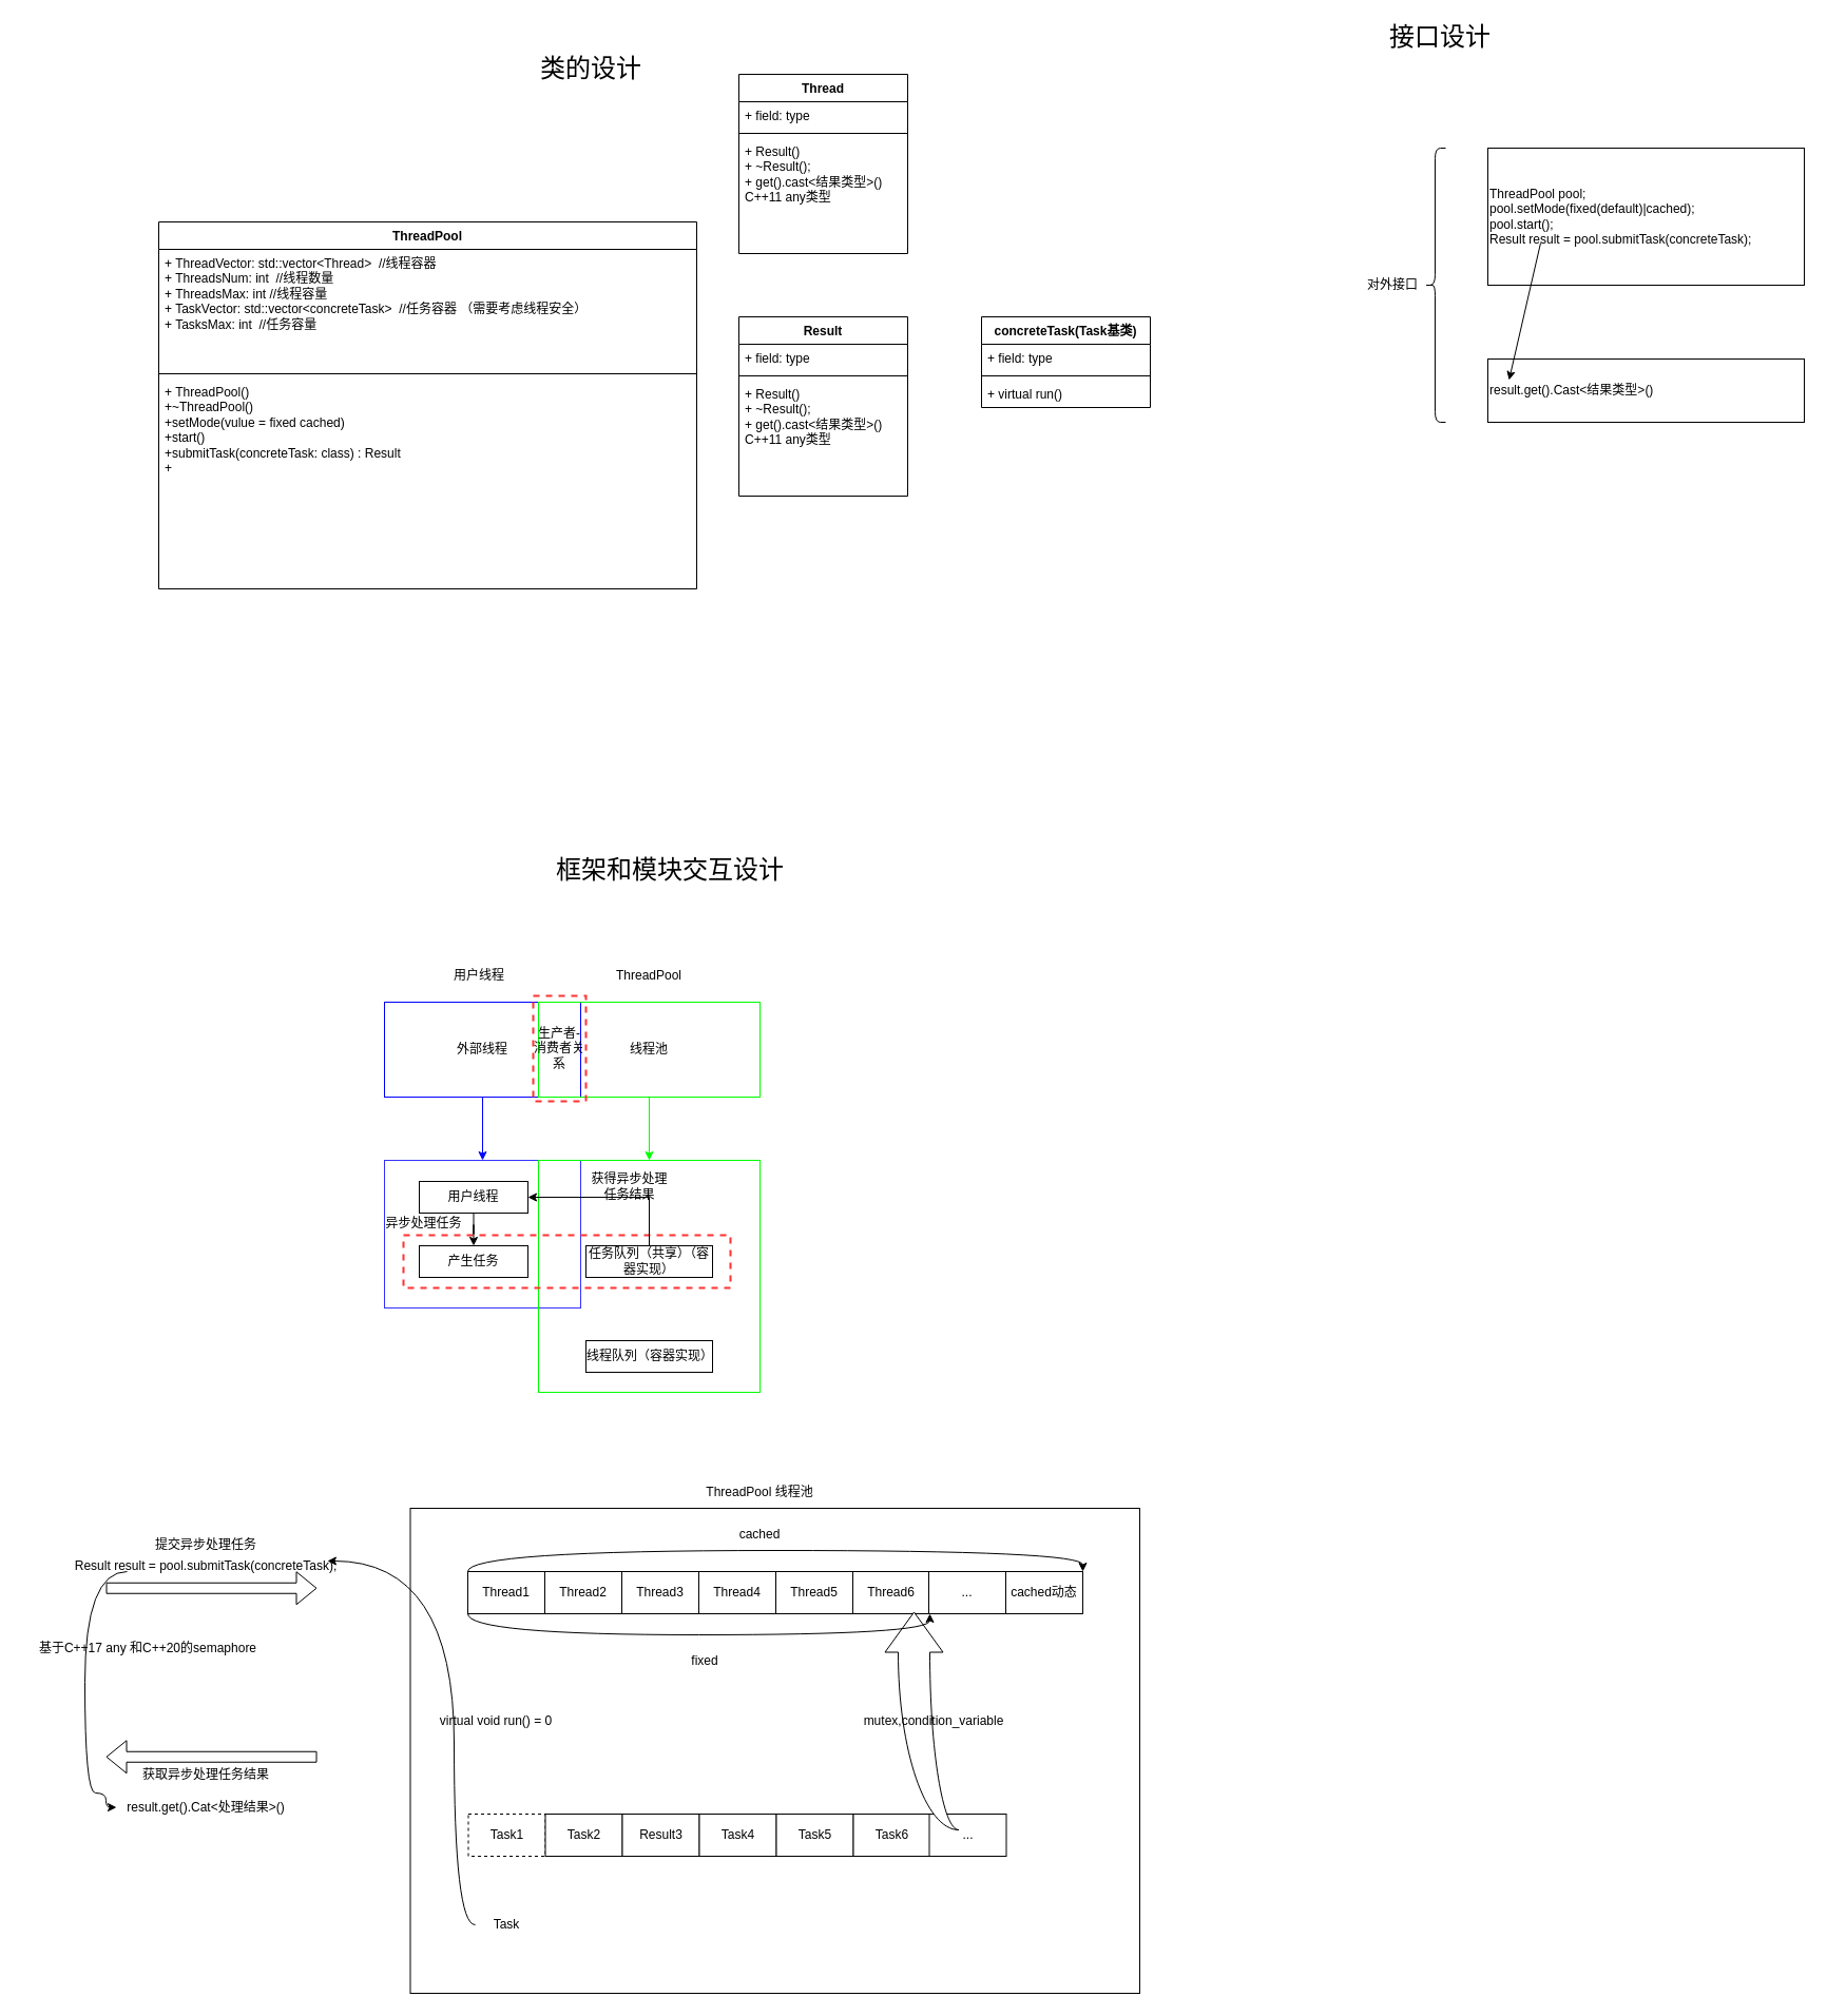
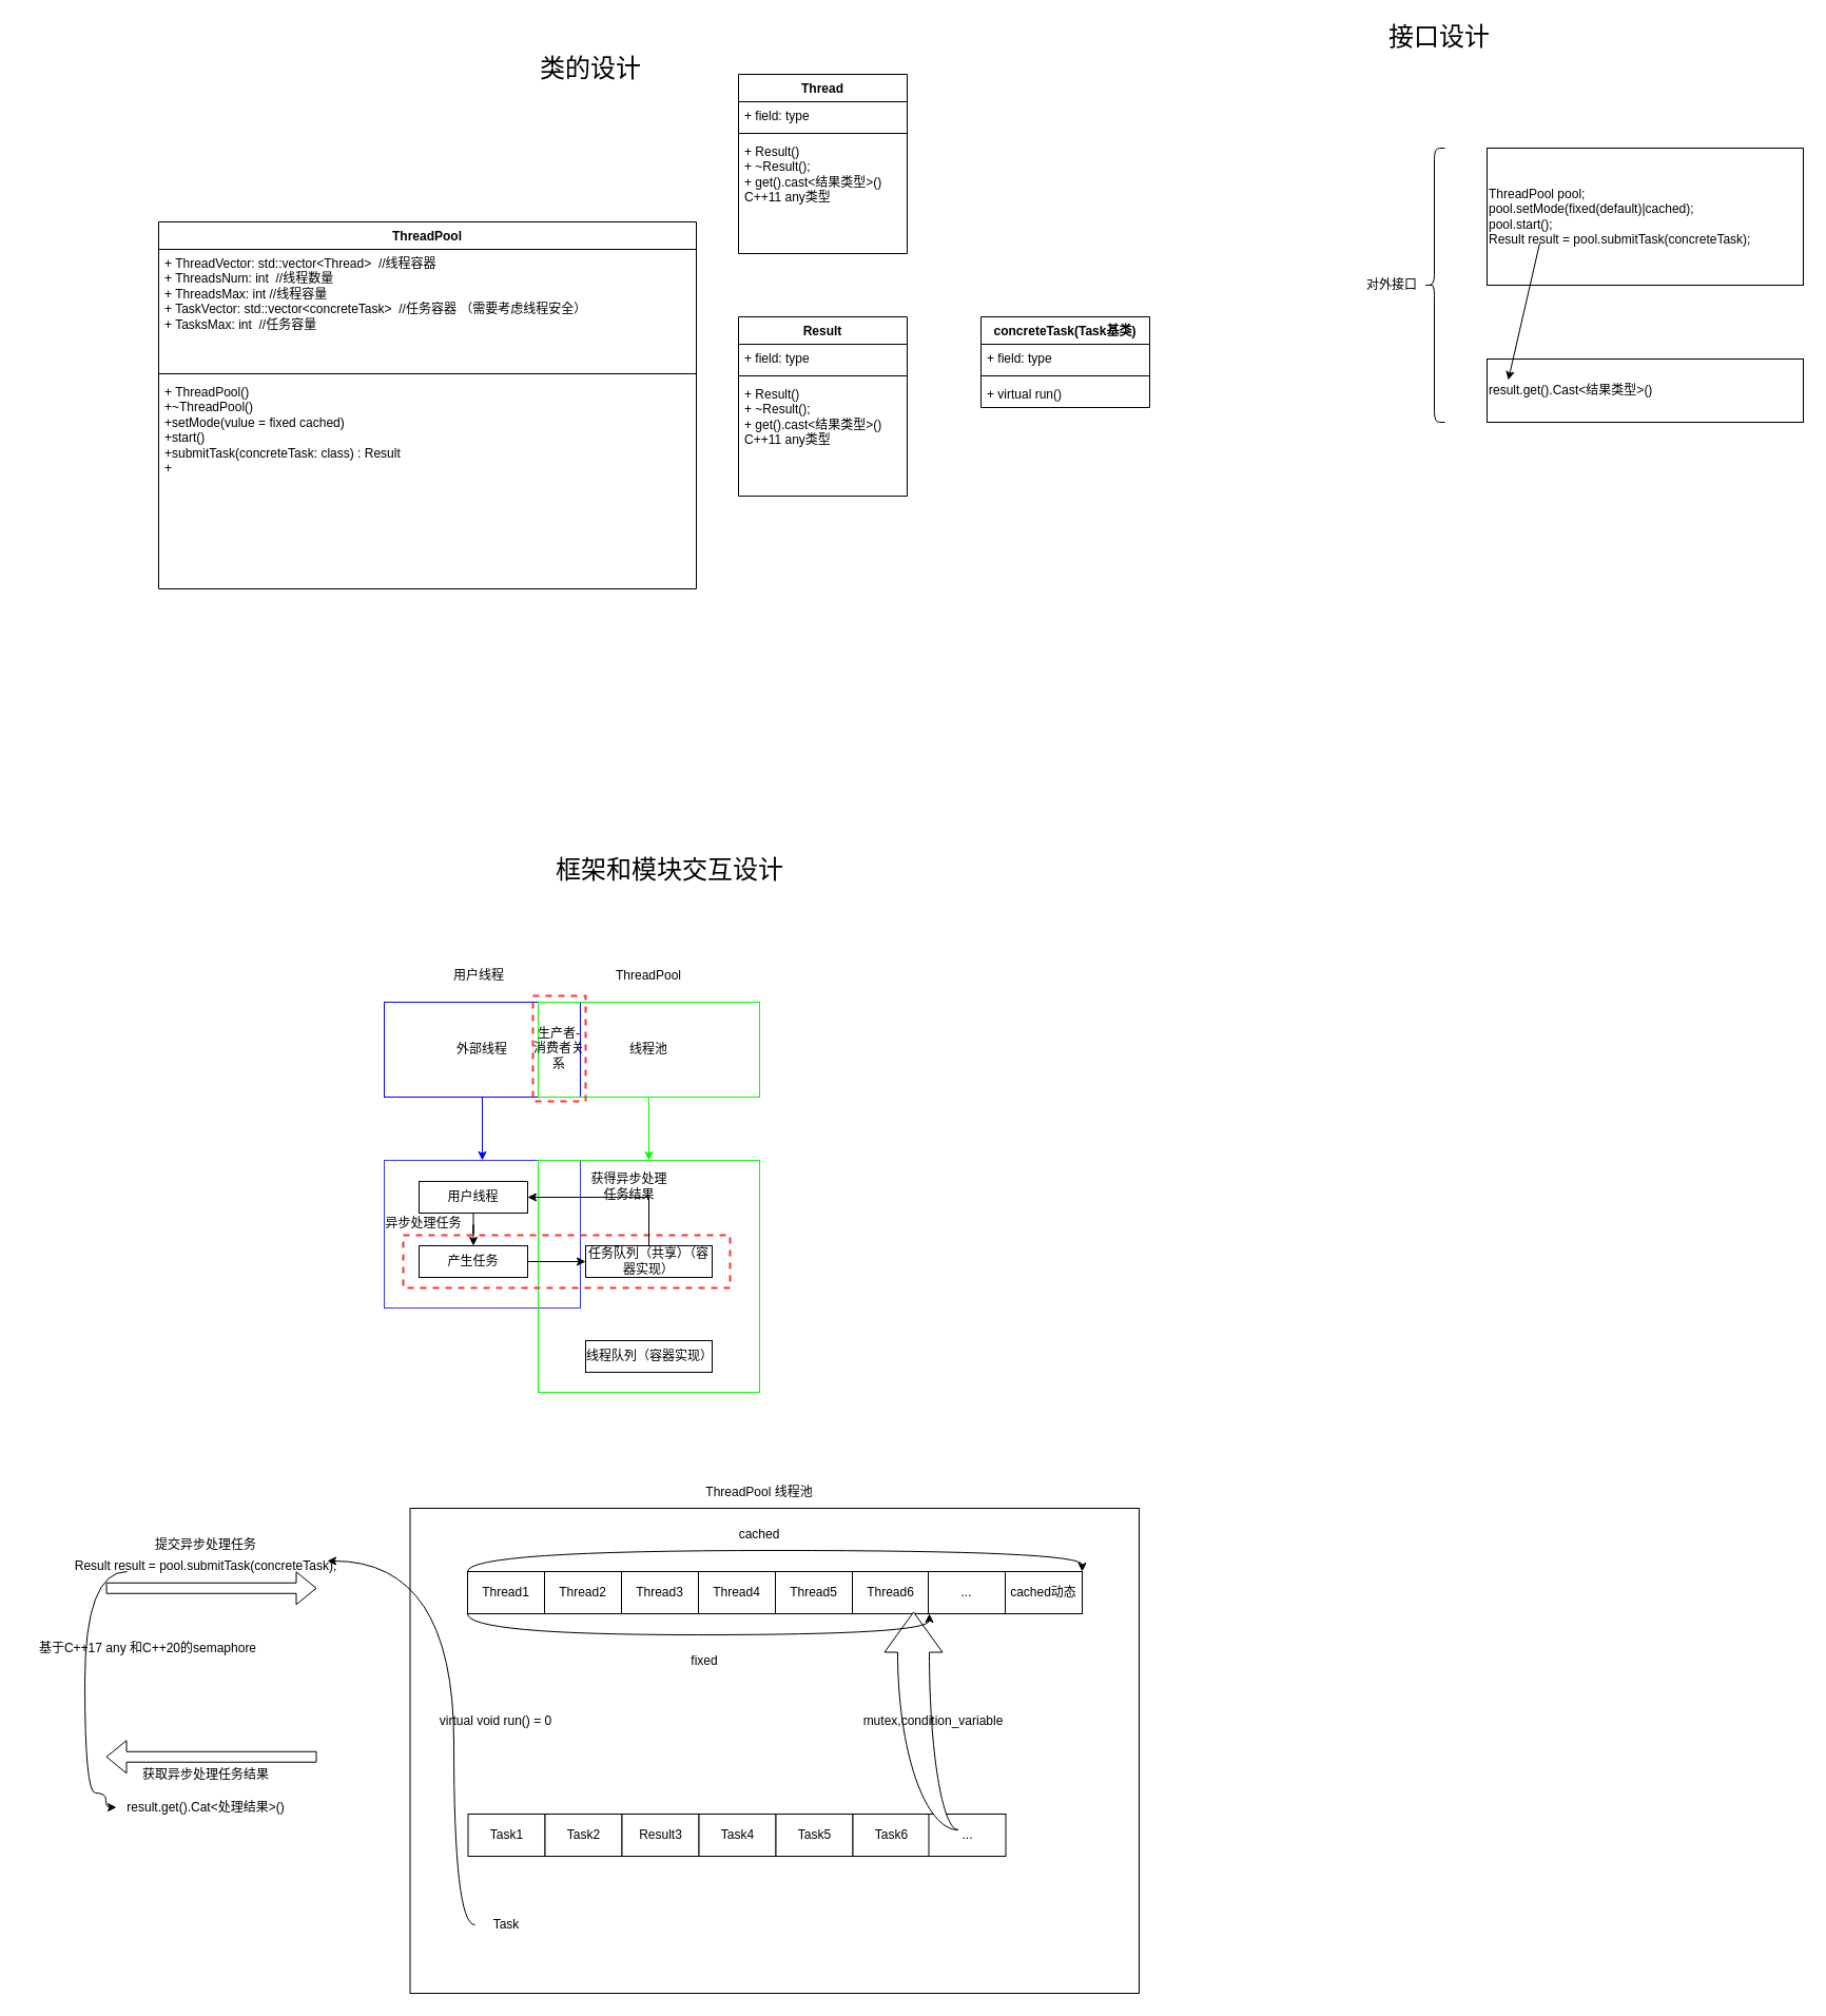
+ <mxCell id="36" style="edgeStyle=orthogonalEdgeStyle;rounded=0;orthogonalLoop=1;jettySize=auto;html=1;exitX=1;exitY=0.5;exitDx=0;exitDy=0;entryX=0;entryY=0.5;entryDx=0;entryDy=0;" edge="1" parent="1" source="37" target="35"><mxGeometry relative="1" as="geometry" /></mxCell>
- <mxCell id="56" value="Task1" style="rounded=0;whiteSpace=wrap;html=1;dashed=1;" vertex="1" parent="1"><mxGeometry x="443.5" y="1720" width="73" height="40" as="geometry" /></mxCell>
+ <mxCell id="56" value="Task1" style="rounded=0;whiteSpace=wrap;html=1;" vertex="1" parent="1"><mxGeometry x="443.5" y="1720" width="73" height="40" as="geometry" /></mxCell>
